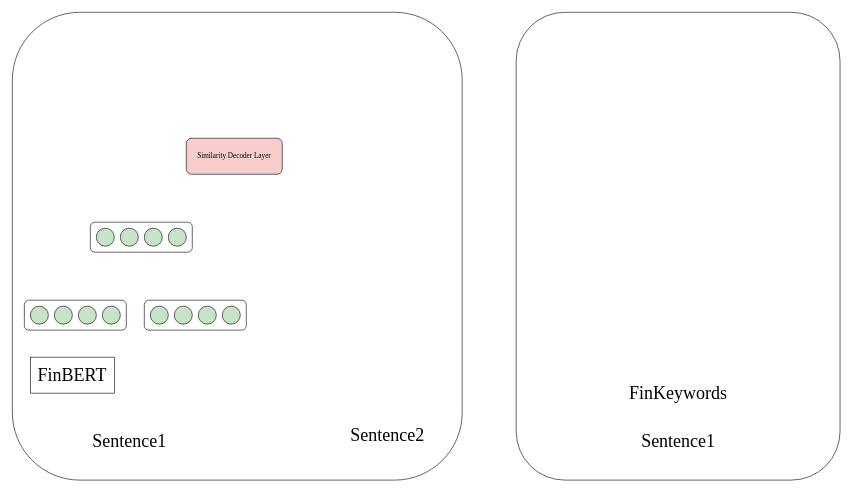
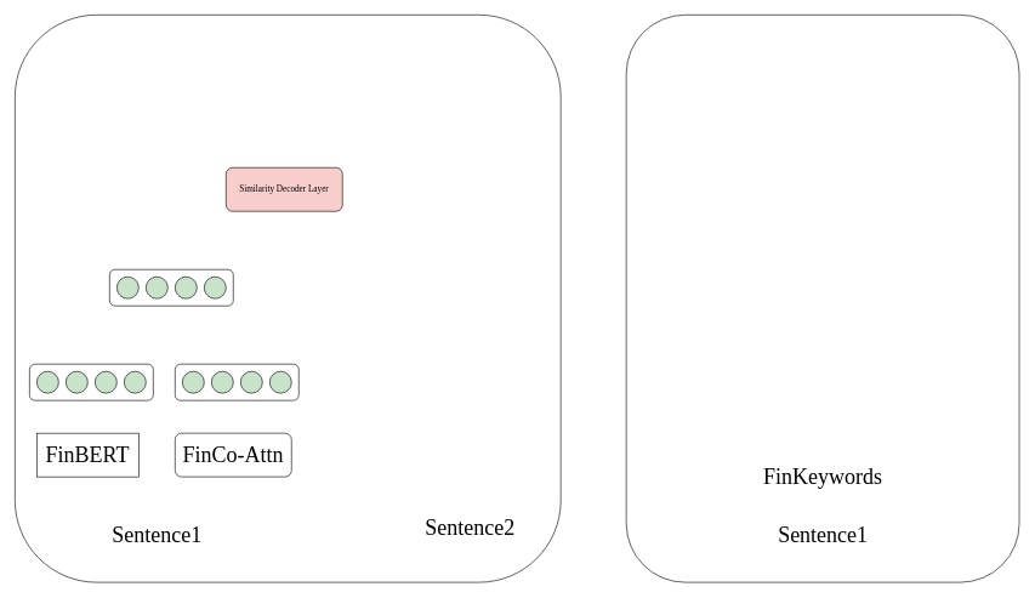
+ <mxCell id="7" value="&lt;font face=&quot;Times New Roman&quot; style=&quot;font-size: 30px;&quot;&gt;FinCo-Attn&lt;/font&gt;" style="rounded=1;whiteSpace=wrap;html=1;" vertex="1" parent="1"><mxGeometry x="240" y="595" width="160" height="60" as="geometry" /></mxCell>
